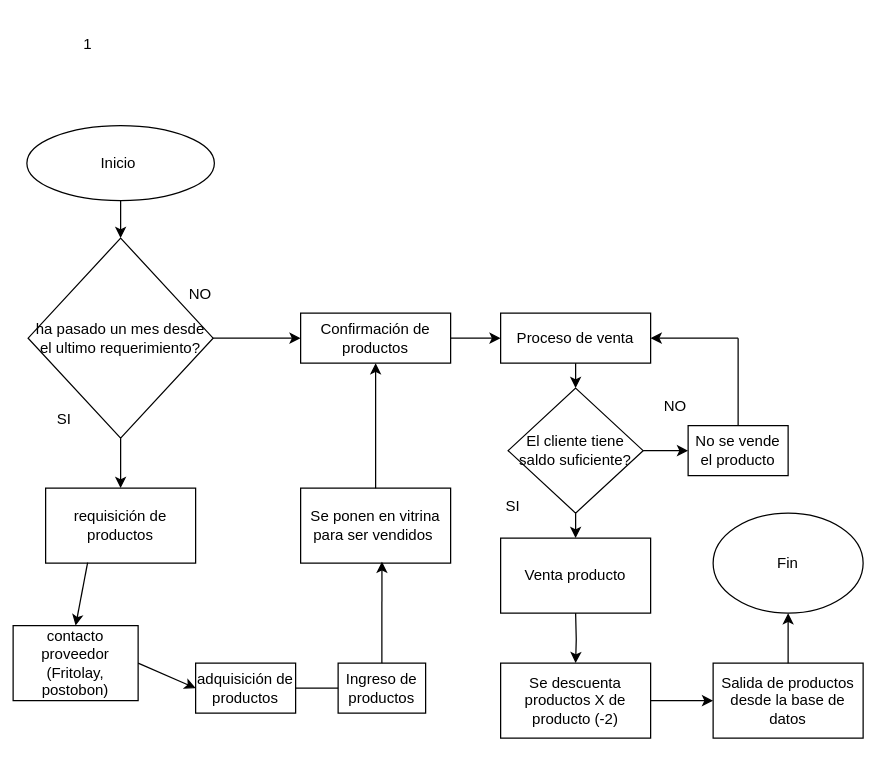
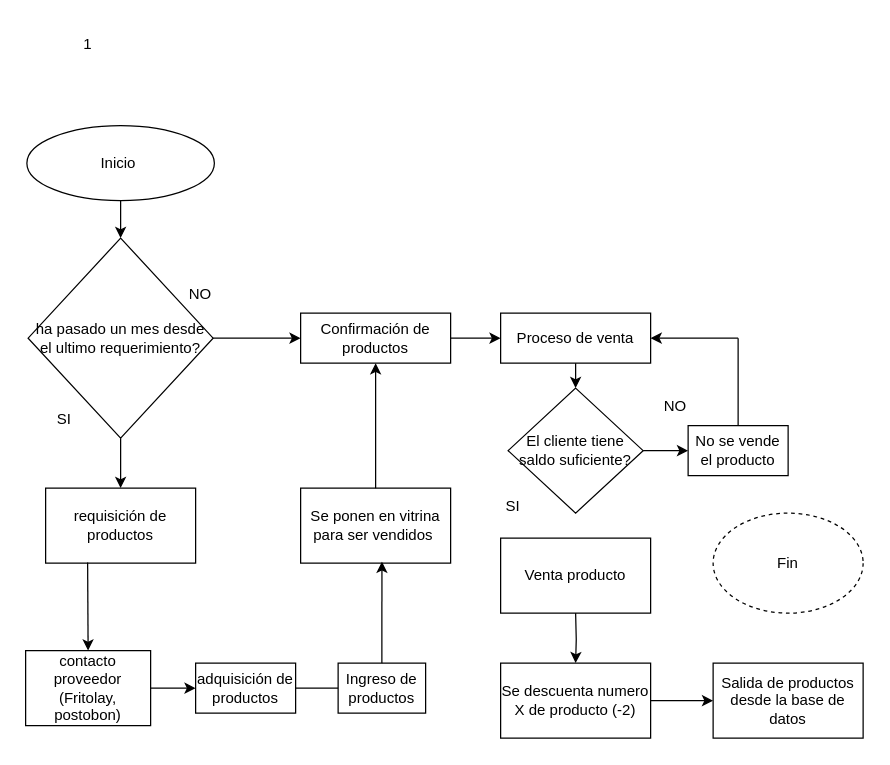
- <mxCell id="14" value="" style="endArrow=classic;html=1;rounded=0;exitX=0.5;exitY=1;exitDx=0;exitDy=0;entryX=0.5;entryY=0;entryDx=0;entryDy=0;" parent="1" source="13" target="19" edge="1"><mxGeometry width="50" height="50" relative="1" as="geometry"><mxPoint x="510" y="800" as="sourcePoint" /><mxPoint x="456" y="860" as="targetPoint" /></mxGeometry></mxCell>
- <mxCell id="24" value="Fin" style="ellipse;whiteSpace=wrap;html=1;" parent="1" vertex="1"><mxGeometry x="570" y="410" width="120" height="80" as="geometry" /></mxCell>
+ <mxCell id="24" value="Fin" style="ellipse;whiteSpace=wrap;html=1;dashed=1;" parent="1" vertex="1"><mxGeometry x="570" y="410" width="120" height="80" as="geometry" /></mxCell>
- <mxCell id="25" value="" style="endArrow=classic;html=1;rounded=0;entryX=0.5;entryY=1;entryDx=0;entryDy=0;exitX=0.5;exitY=0;exitDx=0;exitDy=0;" parent="1" source="22" target="24" edge="1"><mxGeometry width="50" height="50" relative="1" as="geometry"><mxPoint x="750" y="530" as="sourcePoint" /><mxPoint x="750" y="510" as="targetPoint" /></mxGeometry></mxCell>
- <mxCell id="11" value="contacto proveedor (Fritolay, postobon)" style="rounded=0;whiteSpace=wrap;html=1;" parent="1" vertex="1"><mxGeometry x="10" y="500" width="100" height="60" as="geometry" /></mxCell>
+ <mxCell id="11" value="contacto proveedor (Fritolay, postobon)" style="rounded=0;whiteSpace=wrap;html=1;" parent="1" vertex="1"><mxGeometry x="20" y="520" width="100" height="60" as="geometry" /></mxCell>
- <mxCell id="21" value="Se descuenta productos X de producto (-2)" style="rounded=0;whiteSpace=wrap;html=1;" parent="1" vertex="1"><mxGeometry x="400" y="530" width="120" height="60" as="geometry" /></mxCell>
+ <mxCell id="21" value="Se descuenta numero X de producto (-2)" style="rounded=0;whiteSpace=wrap;html=1;" parent="1" vertex="1"><mxGeometry x="400" y="530" width="120" height="60" as="geometry" /></mxCell>
